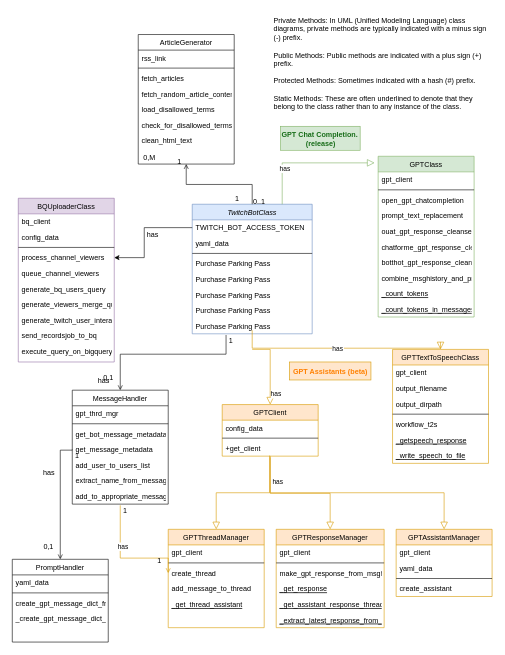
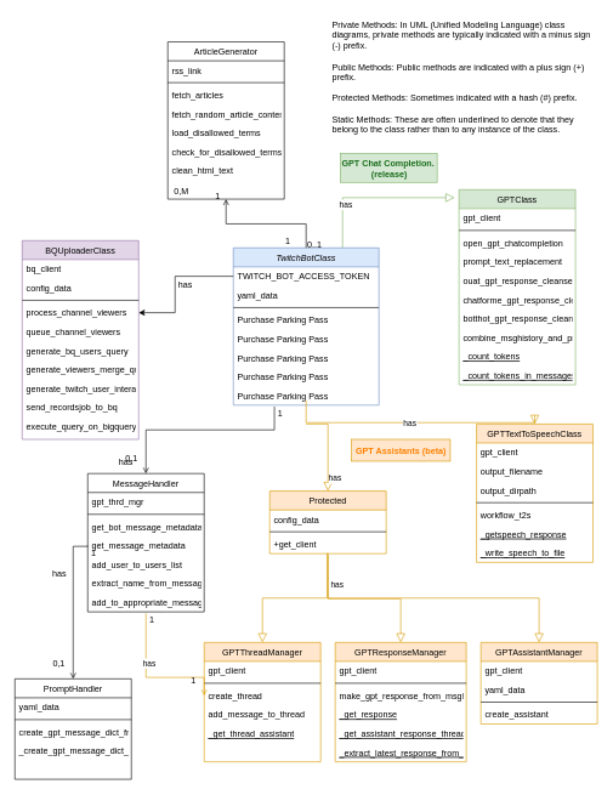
- <mxCell id="22" value="GPTClient" style="swimlane;fontStyle=0;align=center;verticalAlign=top;childLayout=stackLayout;horizontal=1;startSize=26;horizontalStack=0;resizeParent=1;resizeLast=0;collapsible=1;marginBottom=0;rounded=0;shadow=0;strokeWidth=1;fillColor=#ffe6cc;strokeColor=#d79b00;" parent="1" vertex="1"><mxGeometry x="370" y="674" width="160" height="86" as="geometry"><mxRectangle x="340" y="380" width="170" height="26" as="alternateBounds" /></mxGeometry></mxCell>
+ <mxCell id="22" value="Protected" style="swimlane;fontStyle=0;align=center;verticalAlign=top;childLayout=stackLayout;horizontal=1;startSize=26;horizontalStack=0;resizeParent=1;resizeLast=0;collapsible=1;marginBottom=0;rounded=0;shadow=0;strokeWidth=1;fillColor=#ffe6cc;strokeColor=#d79b00;" parent="1" vertex="1"><mxGeometry x="370" y="674" width="160" height="86" as="geometry"><mxRectangle x="340" y="380" width="170" height="26" as="alternateBounds" /></mxGeometry></mxCell>
